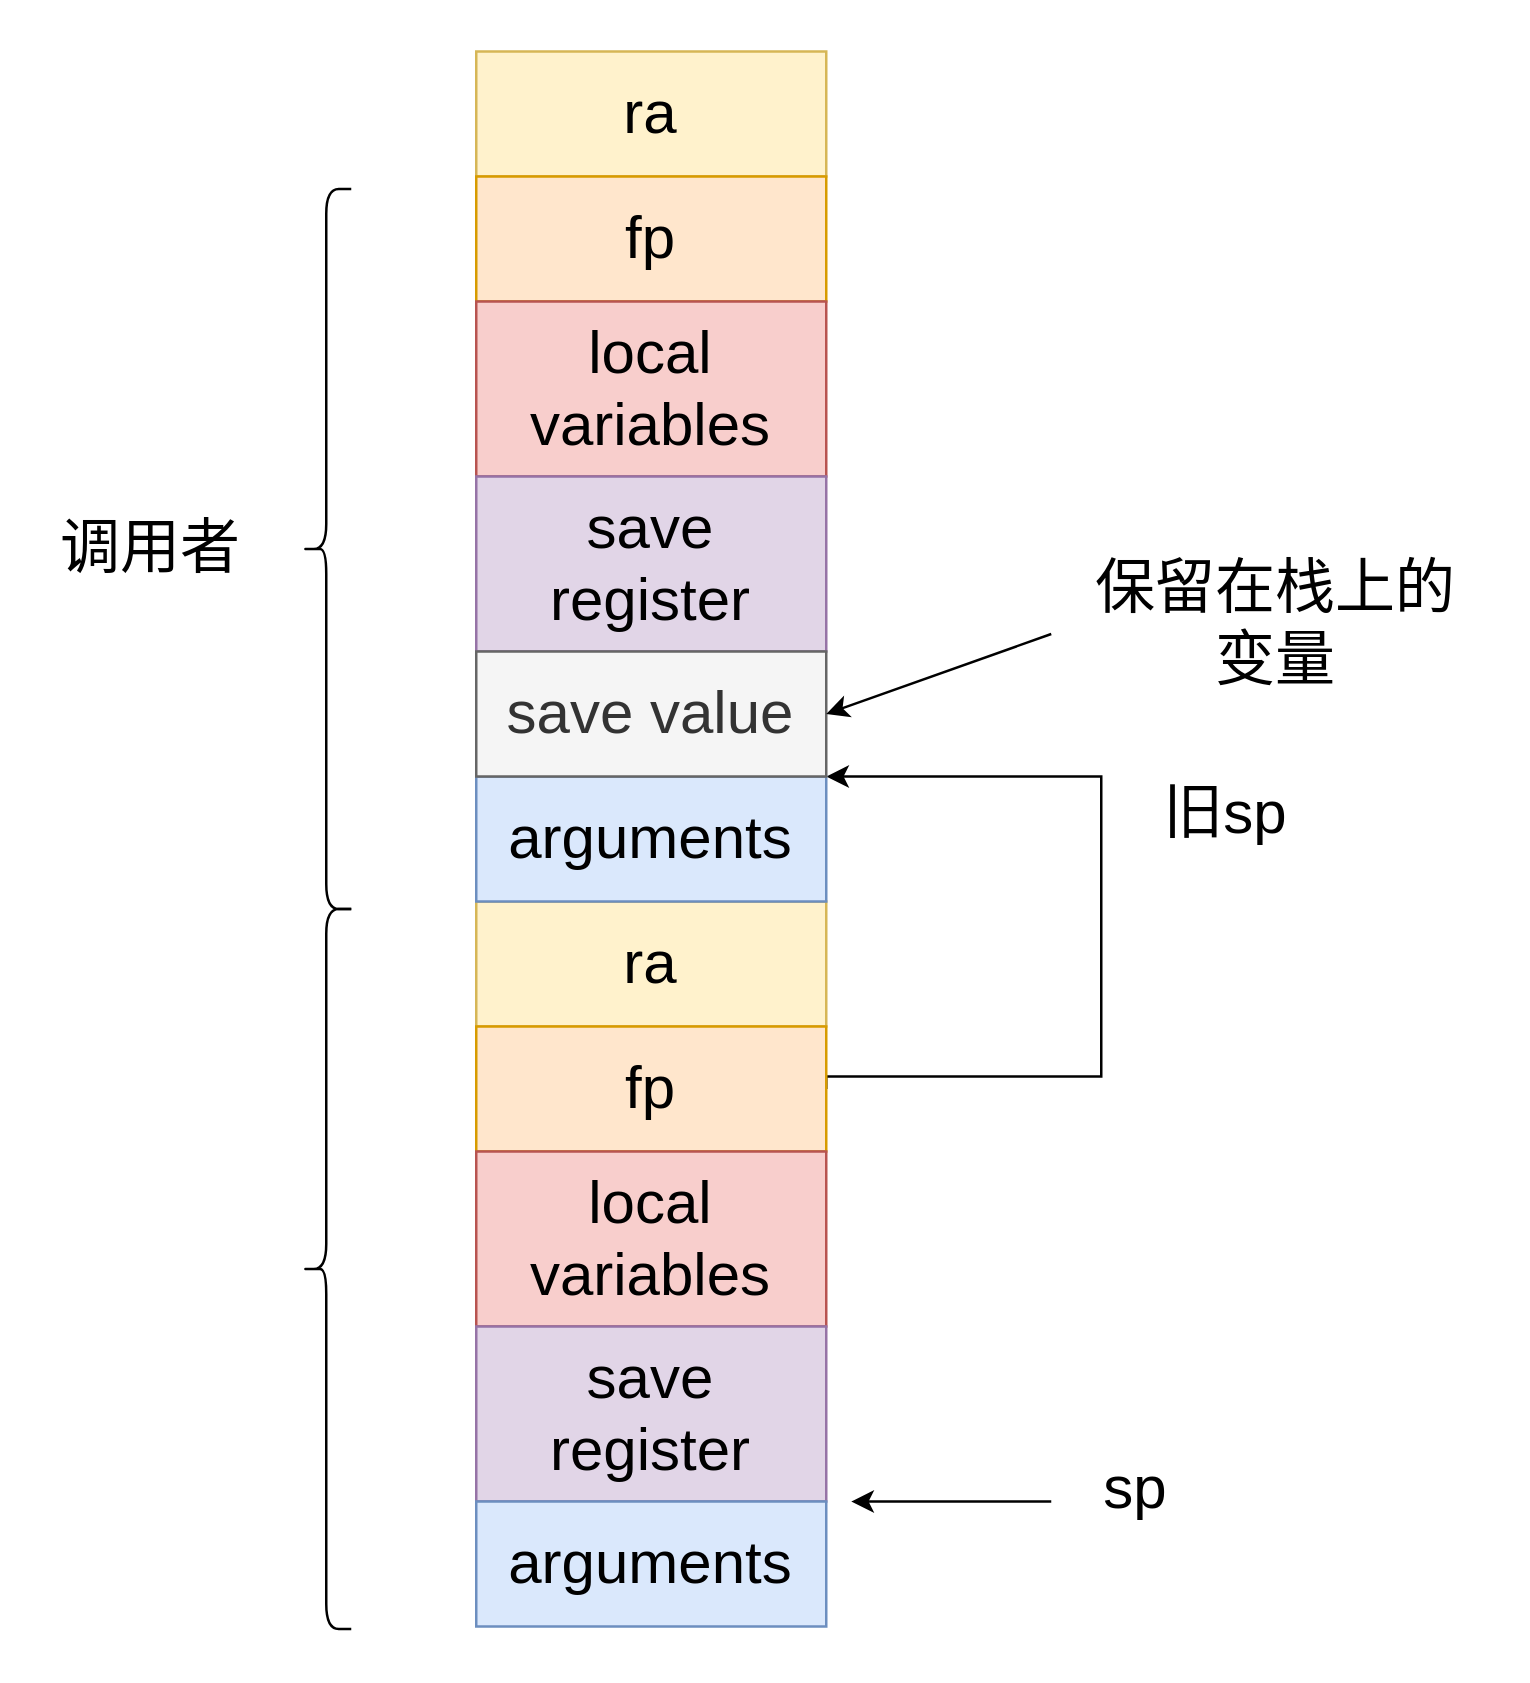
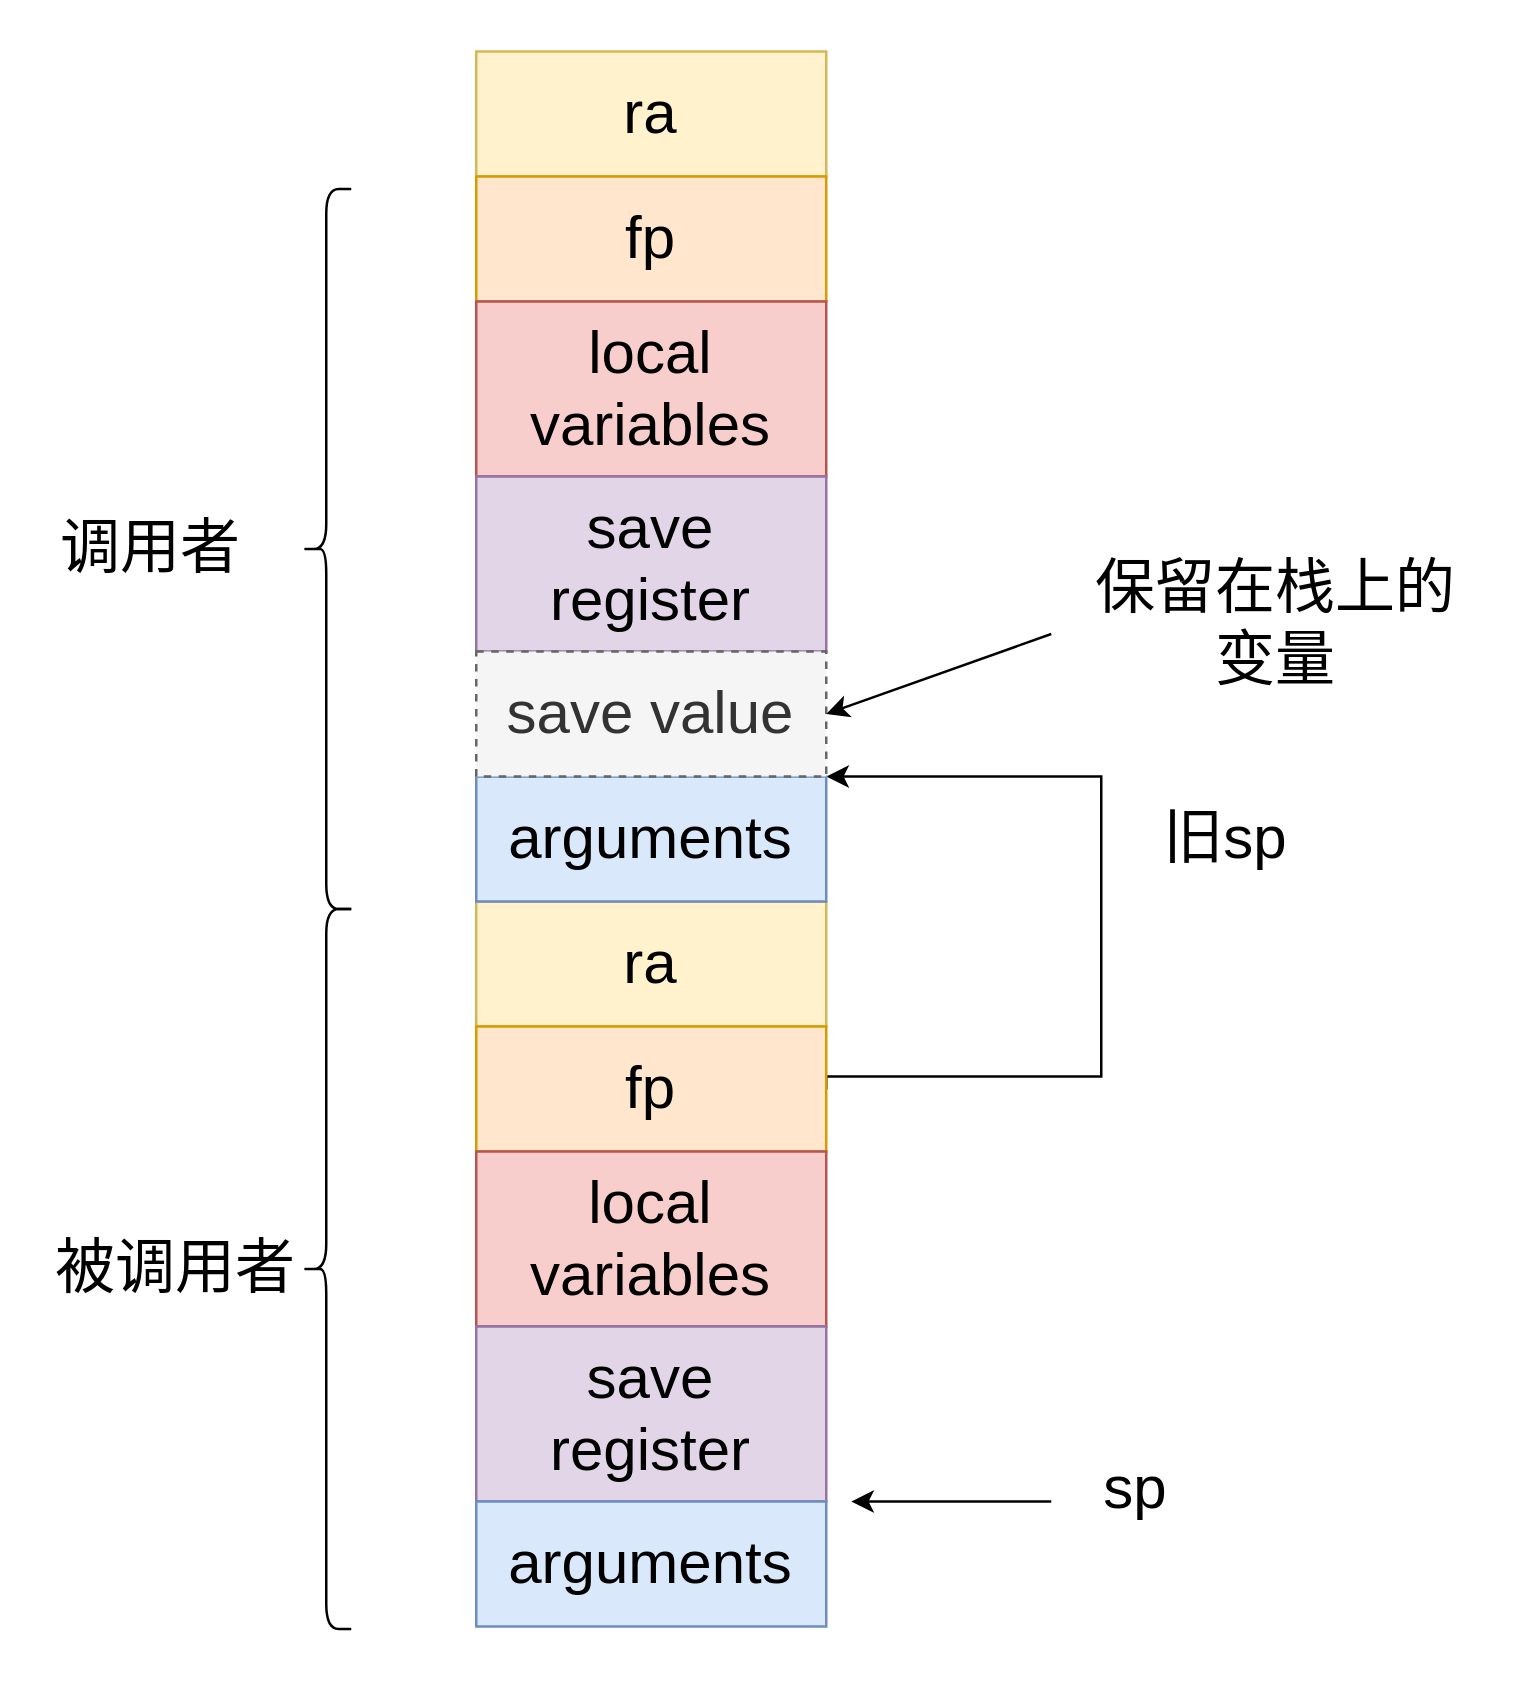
- <mxCell id="19" value="&lt;font style=&quot;font-size: 24px;&quot;&gt;save value&lt;/font&gt;" style="rounded=0;whiteSpace=wrap;html=1;fillColor=#f5f5f5;strokeColor=#666666;fontColor=#333333;" vertex="1" parent="1"><mxGeometry x="190" y="260" width="140" height="50" as="geometry" /></mxCell>
+ <mxCell id="19" value="&lt;font style=&quot;font-size: 24px;&quot;&gt;save value&lt;/font&gt;" style="rounded=0;whiteSpace=wrap;html=1;fillColor=#f5f5f5;strokeColor=#666666;fontColor=#333333;dashed=1;" vertex="1" parent="1"><mxGeometry x="190" y="260" width="140" height="50" as="geometry" /></mxCell>
- <mxCell id="22" value="&lt;font style=&quot;font-size: 24px;&quot;&gt;旧sp&lt;/font&gt;" style="text;html=1;align=center;verticalAlign=middle;whiteSpace=wrap;rounded=0;" vertex="1" parent="1"><mxGeometry x="440" y="310" width="100" height="30" as="geometry" /></mxCell>
+ <mxCell id="22" value="&lt;font style=&quot;font-size: 24px;&quot;&gt;旧sp&lt;/font&gt;" style="text;html=1;align=center;verticalAlign=middle;whiteSpace=wrap;rounded=0;" vertex="1" parent="1"><mxGeometry x="440" y="320" width="100" height="30" as="geometry" /></mxCell>
+ <mxCell id="18" value="&lt;font style=&quot;font-size: 24px;&quot;&gt;被调用者&lt;/font&gt;" style="text;html=1;align=center;verticalAlign=middle;whiteSpace=wrap;rounded=0;" vertex="1" parent="1"><mxGeometry x="20" y="492" width="100" height="30" as="geometry" /></mxCell>
